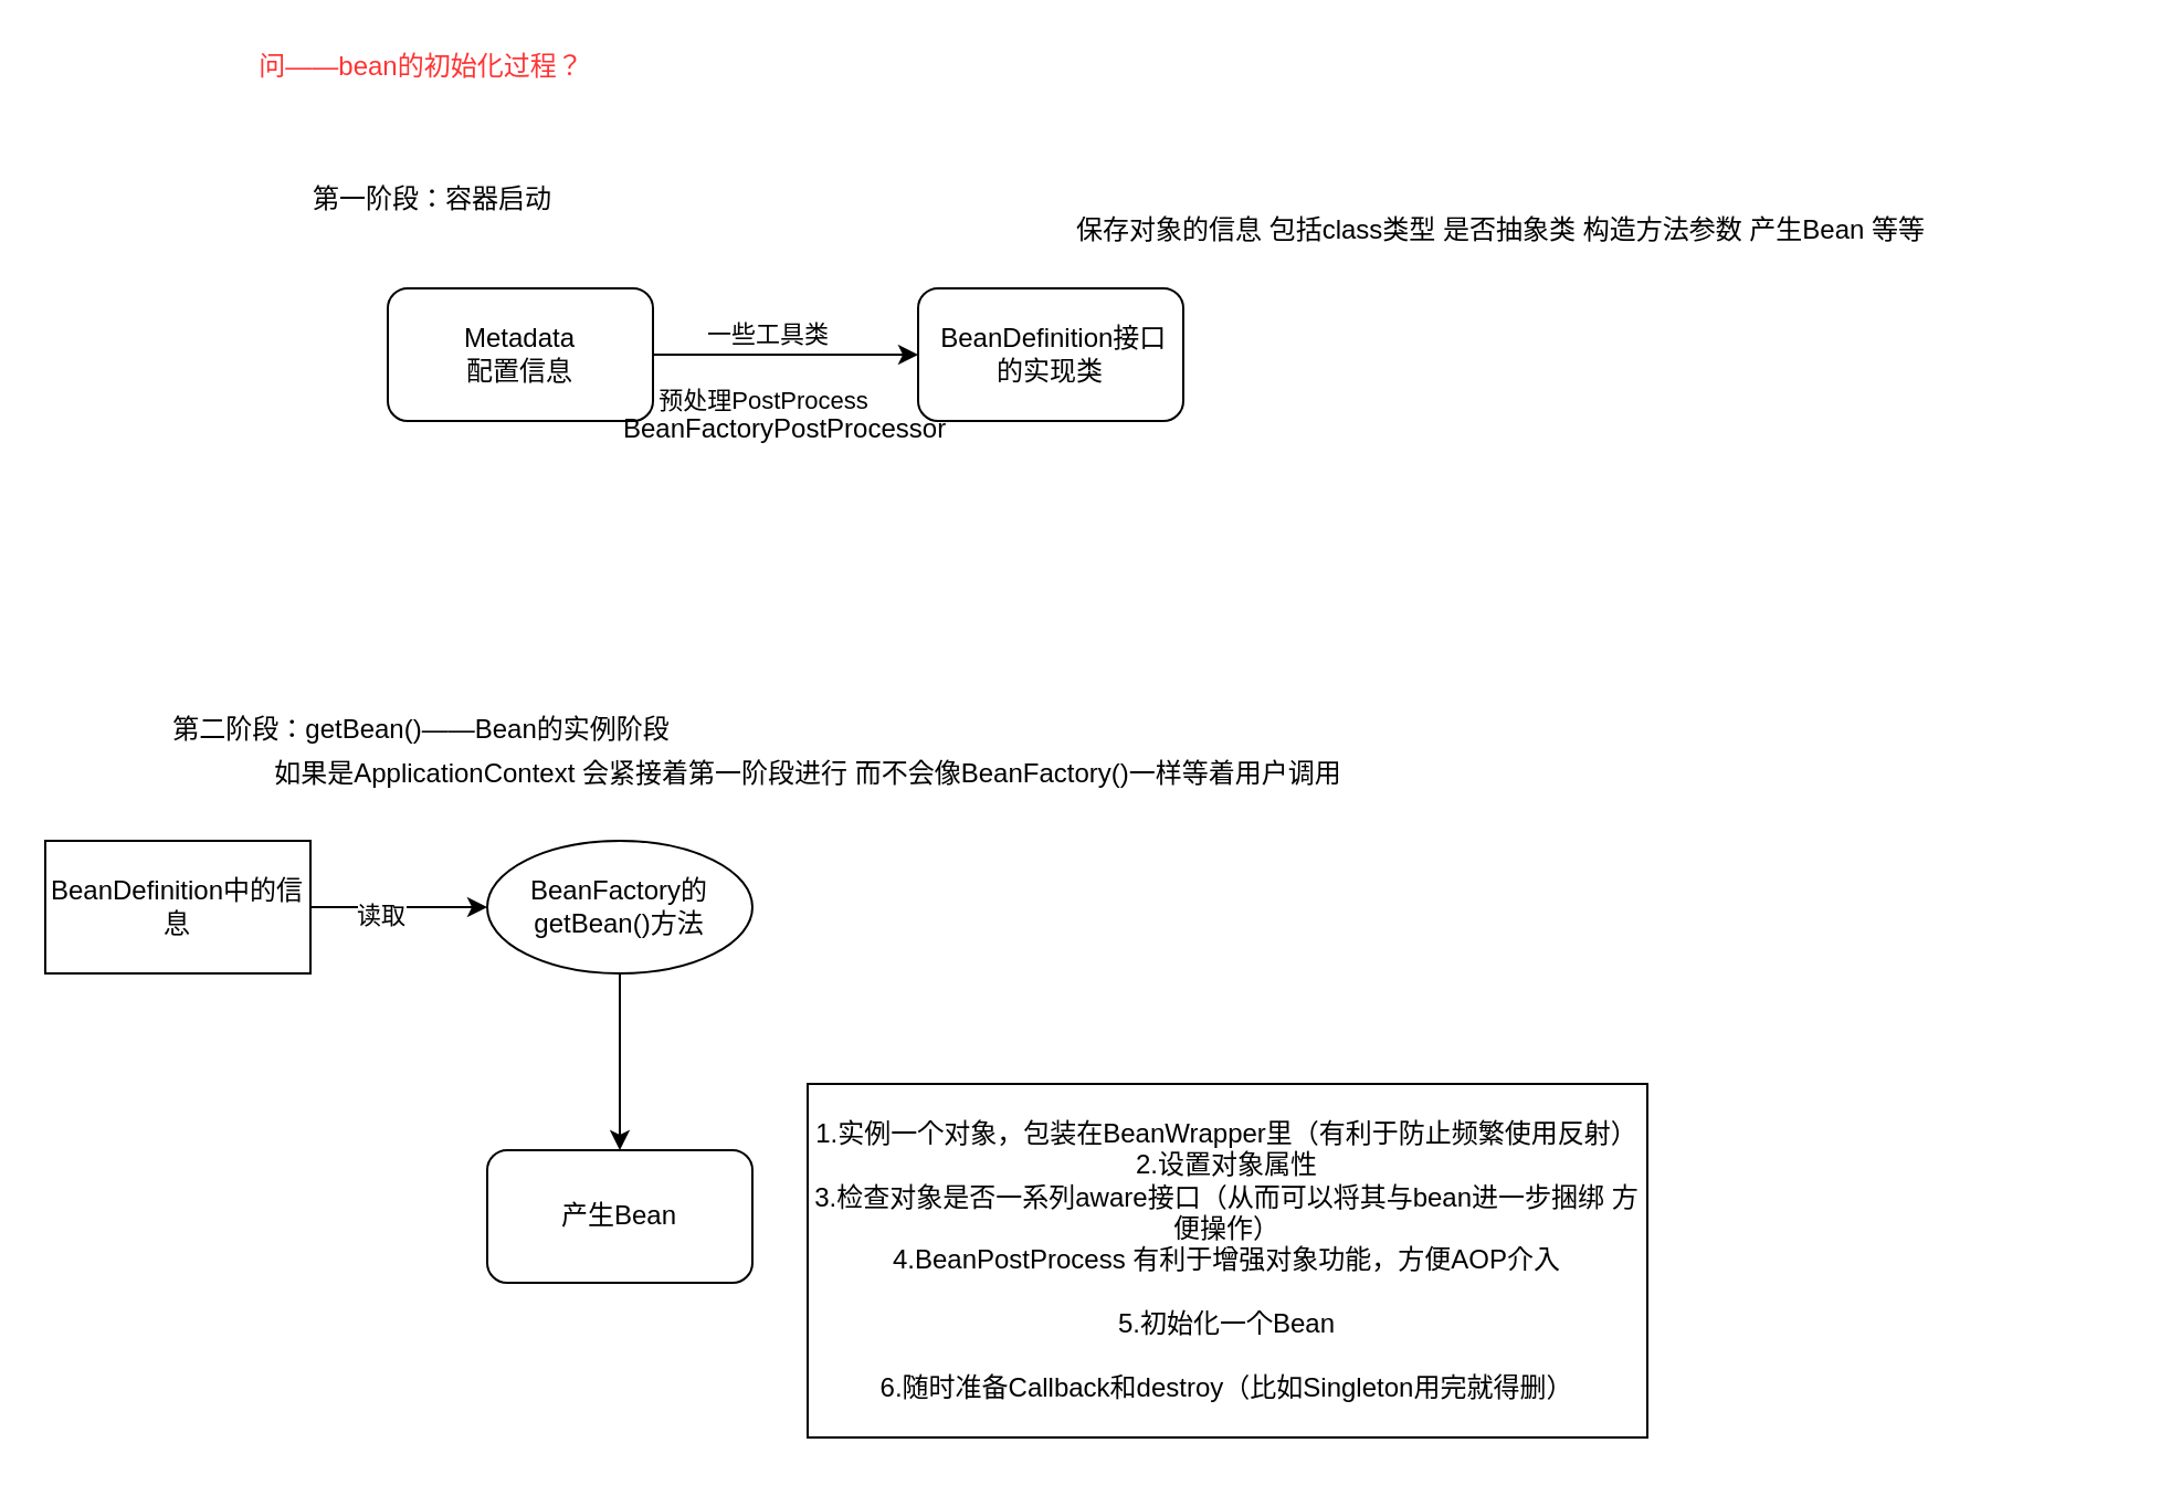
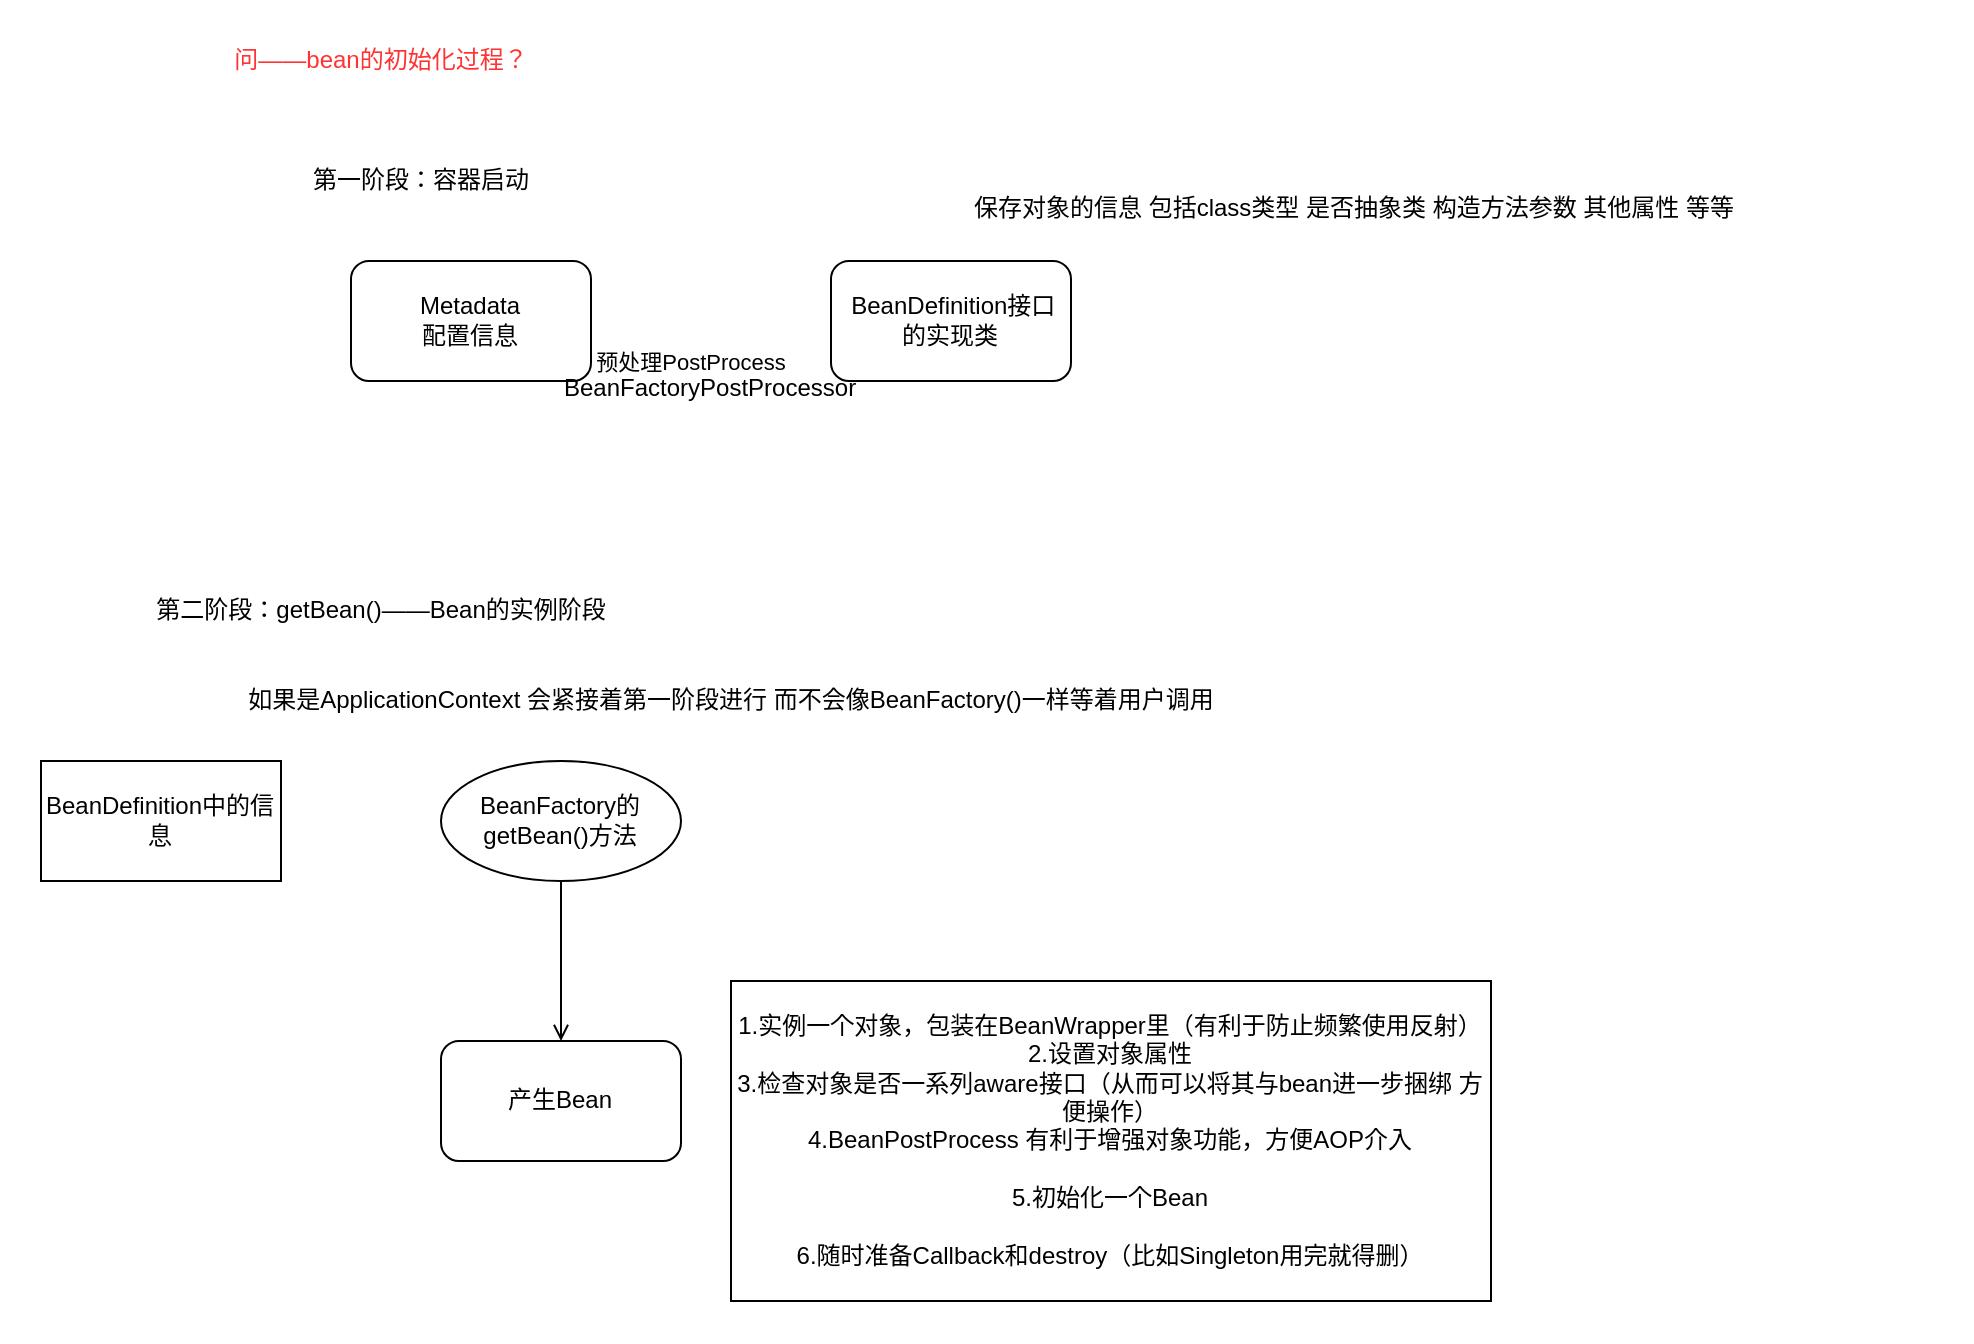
- <mxCell id="4" value="第一阶段：容器启动" style="text;html=1;align=center;verticalAlign=middle;resizable=0;points=[];autosize=1;" vertex="1" parent="1"><mxGeometry x="135" y="80" width="120" height="20" as="geometry" /></mxCell>
+ <mxCell id="4" value="第一阶段：容器启动" style="text;html=1;align=center;verticalAlign=middle;resizable=0;points=[];autosize=1;" vertex="1" parent="1"><mxGeometry x="150" y="80" width="120" height="20" as="geometry" /></mxCell>
- <mxCell id="8" value="保存对象的信息 包括class类型 是否抽象类 构造方法参数 产生Bean 等等" style="text;whiteSpace=wrap;html=1;" vertex="1" parent="1"><mxGeometry x="485" y="90" width="480" height="30" as="geometry" /></mxCell>
+ <mxCell id="8" value="保存对象的信息 包括class类型 是否抽象类 构造方法参数 其他属性 等等" style="text;whiteSpace=wrap;html=1;" vertex="1" parent="1"><mxGeometry x="485" y="90" width="480" height="30" as="geometry" /></mxCell>
- <mxCell id="5" value="" style="edgeStyle=orthogonalEdgeStyle;rounded=0;orthogonalLoop=1;jettySize=auto;html=1;" edge="1" parent="1" source="7" target="2"><mxGeometry relative="1" as="geometry" /></mxCell>
- <mxCell id="6" value="一些工具类" style="edgeLabel;html=1;align=center;verticalAlign=middle;resizable=0;points=[];" vertex="1" connectable="0" parent="5"><mxGeometry x="-0.144" y="2" relative="1" as="geometry"><mxPoint y="-8" as="offset" /></mxGeometry></mxCell>
- <mxCell id="9" value="第二阶段：getBean()——Bean的实例阶段" style="text;html=1;align=center;verticalAlign=middle;resizable=0;points=[];autosize=1;" vertex="1" parent="1"><mxGeometry x="70" y="320" width="240" height="20" as="geometry" /></mxCell>
+ <mxCell id="9" value="第二阶段：getBean()——Bean的实例阶段" style="text;html=1;align=center;verticalAlign=middle;resizable=0;points=[];autosize=1;" vertex="1" parent="1"><mxGeometry x="70" y="295" width="240" height="20" as="geometry" /></mxCell>
- <mxCell id="10" value="" style="edgeStyle=orthogonalEdgeStyle;rounded=0;orthogonalLoop=1;jettySize=auto;html=1;" edge="1" parent="1" source="12" target="14"><mxGeometry relative="1" as="geometry" /></mxCell>
- <mxCell id="11" value="读取" style="edgeLabel;html=1;align=center;verticalAlign=middle;resizable=0;points=[];" vertex="1" connectable="0" parent="10"><mxGeometry x="-0.223" y="-3" relative="1" as="geometry"><mxPoint as="offset" /></mxGeometry></mxCell>
- <mxCell id="13" value="" style="edgeStyle=orthogonalEdgeStyle;rounded=0;orthogonalLoop=1;jettySize=auto;html=1;" edge="1" parent="1" source="14" target="16"><mxGeometry relative="1" as="geometry" /></mxCell>
+ <mxCell id="13" value="" style="edgeStyle=orthogonalEdgeStyle;rounded=0;orthogonalLoop=1;jettySize=auto;html=1;endArrow=open;" edge="1" parent="1" source="14" target="16"><mxGeometry relative="1" as="geometry" /></mxCell>
